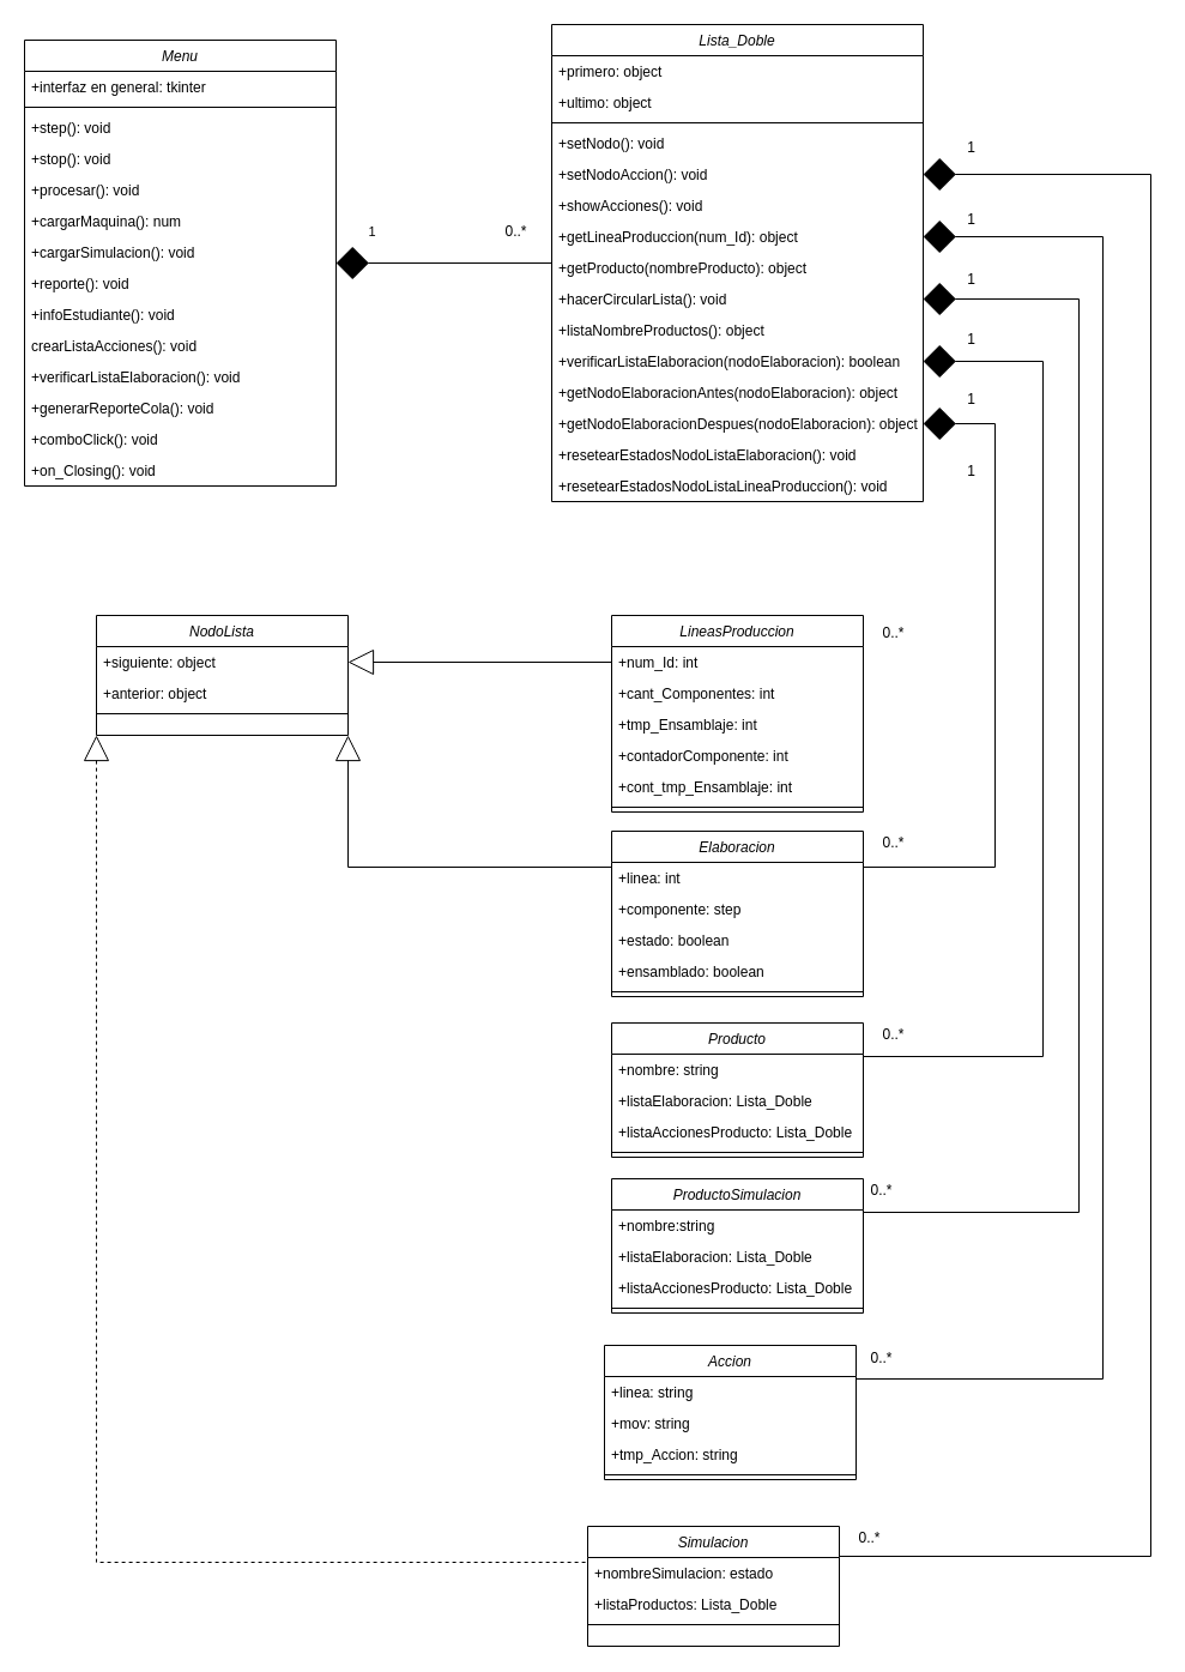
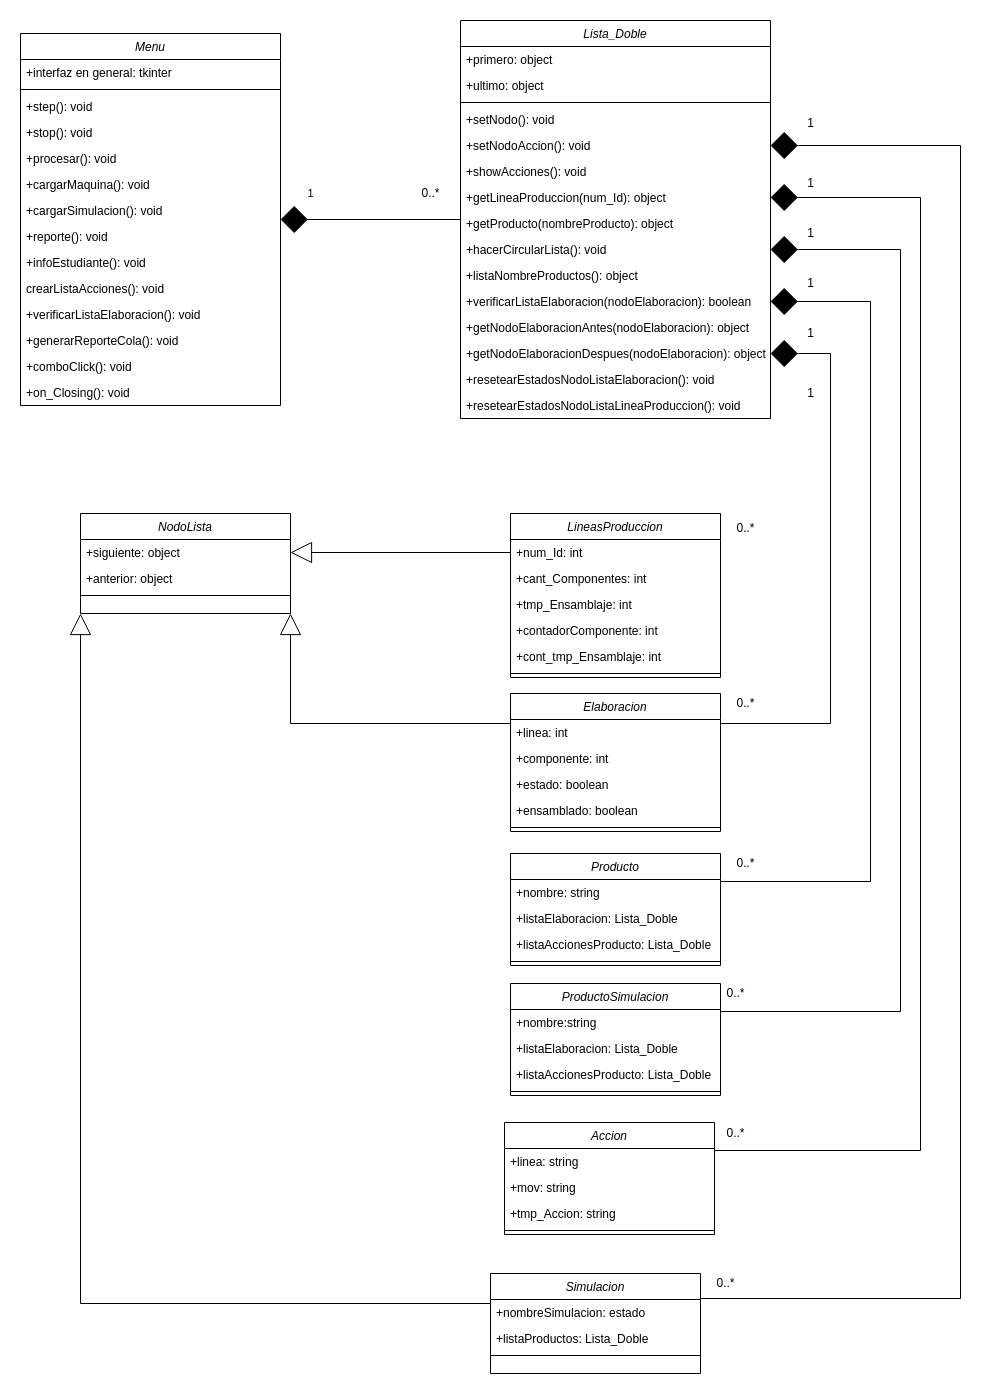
- <mxCell id="9" value="+cargarMaquina(): num" style="text;align=left;verticalAlign=top;spacingLeft=4;spacingRight=4;overflow=hidden;rotatable=0;points=[[0,0.5],[1,0.5]];portConstraint=eastwest;" vertex="1" parent="3"><mxGeometry y="138" width="260" height="26" as="geometry" /></mxCell>
+ <mxCell id="9" value="+cargarMaquina(): void" style="text;align=left;verticalAlign=top;spacingLeft=4;spacingRight=4;overflow=hidden;rotatable=0;points=[[0,0.5],[1,0.5]];portConstraint=eastwest;" vertex="1" parent="3"><mxGeometry y="138" width="260" height="26" as="geometry" /></mxCell>
- <mxCell id="50" value="+componente: step" style="text;align=left;verticalAlign=top;spacingLeft=4;spacingRight=4;overflow=hidden;rotatable=0;points=[[0,0.5],[1,0.5]];portConstraint=eastwest;rounded=0;shadow=0;html=0;" vertex="1" parent="48"><mxGeometry y="52" width="210" height="26" as="geometry" /></mxCell>
+ <mxCell id="50" value="+componente: int" style="text;align=left;verticalAlign=top;spacingLeft=4;spacingRight=4;overflow=hidden;rotatable=0;points=[[0,0.5],[1,0.5]];portConstraint=eastwest;rounded=0;shadow=0;html=0;" vertex="1" parent="48"><mxGeometry y="52" width="210" height="26" as="geometry" /></mxCell>
- <mxCell id="36" value="" style="edgeStyle=orthogonalEdgeStyle;rounded=0;jumpSize=6;orthogonalLoop=1;jettySize=auto;html=1;startArrow=block;startFill=0;endArrow=none;endFill=0;startSize=19;endSize=38;targetPerimeterSpacing=0;strokeColor=default;strokeWidth=1;exitX=0;exitY=1;exitDx=0;exitDy=0;dashed=1;" edge="1" parent="1" source="37" target="73"><mxGeometry relative="1" as="geometry"><mxPoint y="663" as="sourcePoint" x="90" /><Array as="points"><mxPoint x="80" y="1303" /></Array></mxGeometry></mxCell>
+ <mxCell id="36" value="" style="edgeStyle=orthogonalEdgeStyle;rounded=0;jumpSize=6;orthogonalLoop=1;jettySize=auto;html=1;startArrow=block;startFill=0;endArrow=none;endFill=0;startSize=19;endSize=38;targetPerimeterSpacing=0;strokeColor=default;strokeWidth=1;exitX=0;exitY=1;exitDx=0;exitDy=0;" edge="1" parent="1" source="37" target="73"><mxGeometry relative="1" as="geometry"><mxPoint y="663" as="sourcePoint" x="90" /><Array as="points"><mxPoint x="80" y="1303" /></Array></mxGeometry></mxCell>
